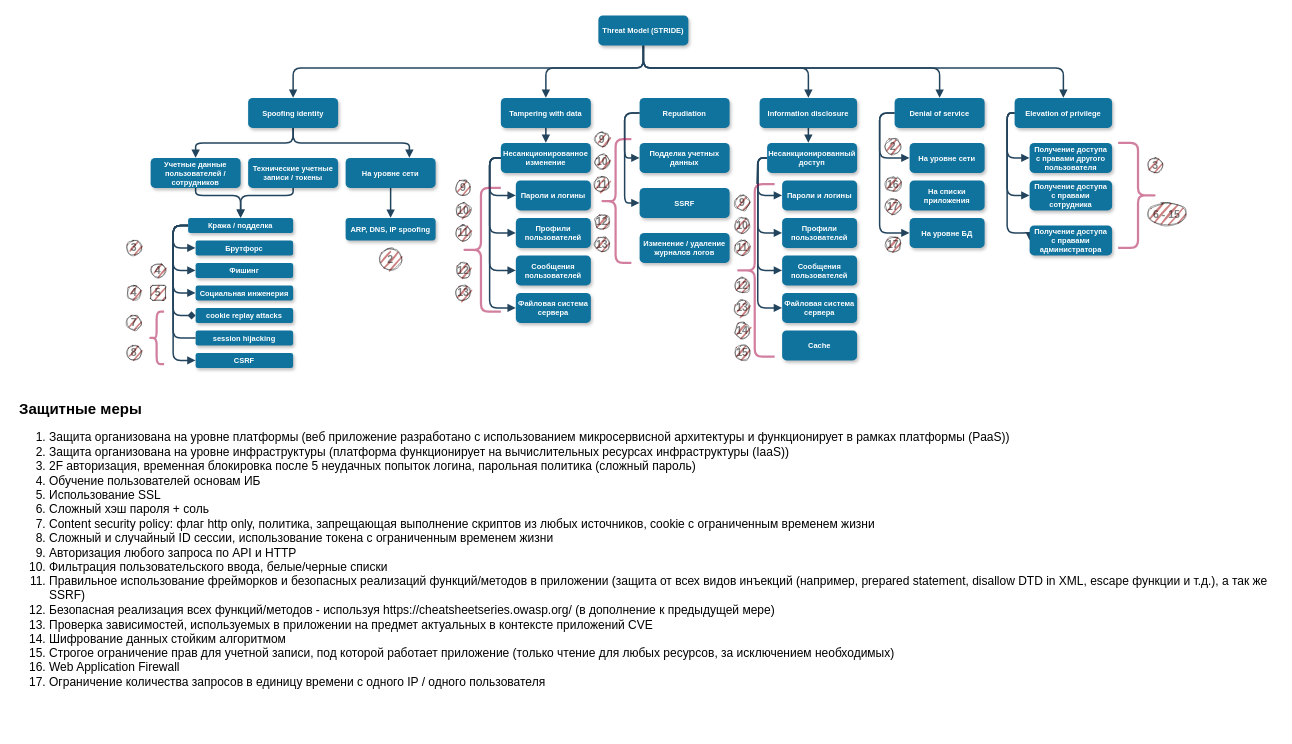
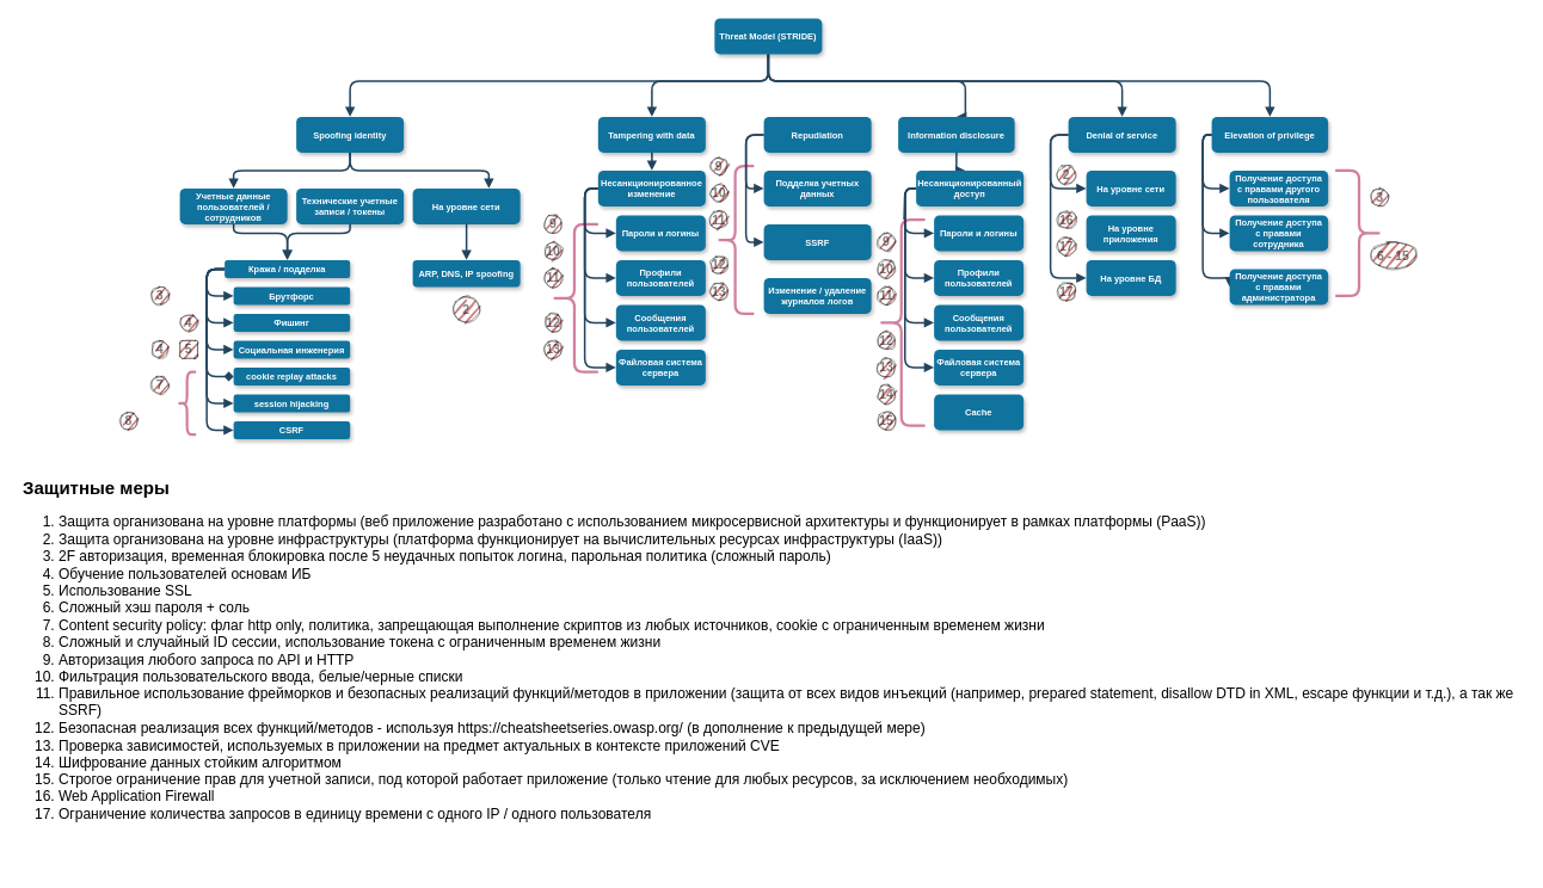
- <mxCell id="24" value="Information disclosure" style="rounded=1;fillColor=#10739E;strokeColor=none;shadow=1;gradientColor=none;fontStyle=1;fontColor=#FFFFFF;fontSize=10;" vertex="1" parent="1"><mxGeometry x="1012" y="130" width="130" height="40" as="geometry" /></mxCell>
+ <mxCell id="24" value="Information disclosure" style="rounded=1;fillColor=#10739E;strokeColor=none;shadow=1;gradientColor=none;fontStyle=1;fontColor=#FFFFFF;fontSize=10;" vertex="1" parent="1"><mxGeometry x="1002" y="130" width="130" height="40" as="geometry" /></mxCell>
- <mxCell id="55" value="На списки&#10;приложения" style="rounded=1;fillColor=#10739E;strokeColor=none;shadow=1;gradientColor=none;fontStyle=1;fontColor=#FFFFFF;fontSize=10;" vertex="1" parent="1"><mxGeometry x="1212" y="240" width="100" height="40" as="geometry" /></mxCell>
+ <mxCell id="55" value="На уровне&#10;приложения" style="rounded=1;fillColor=#10739E;strokeColor=none;shadow=1;gradientColor=none;fontStyle=1;fontColor=#FFFFFF;fontSize=10;" vertex="1" parent="1"><mxGeometry x="1212" y="240" width="100" height="40" as="geometry" /></mxCell>
- <mxCell id="66" style="edgeStyle=orthogonalEdgeStyle;rounded=1;orthogonalLoop=1;jettySize=auto;html=1;entryX=0;entryY=0.5;entryDx=0;entryDy=0;strokeWidth=2;fontSize=11;endArrow=none;strokeColor=#23445D;endFill=1;fontStyle=1;" edge="1" parent="1" source="71" target="61"><mxGeometry relative="1" as="geometry"><Array as="points"><mxPoint x="230" y="300" /><mxPoint x="230" y="450" /></Array></mxGeometry></mxCell>
+ <mxCell id="66" style="edgeStyle=orthogonalEdgeStyle;rounded=1;orthogonalLoop=1;jettySize=auto;html=1;entryX=0;entryY=0.5;entryDx=0;entryDy=0;strokeWidth=2;fontSize=11;endArrow=block;strokeColor=#23445D;endFill=1;fontStyle=1;" edge="1" parent="1" source="71" target="61"><mxGeometry relative="1" as="geometry"><Array as="points"><mxPoint x="230" y="300" /><mxPoint x="230" y="450" /></Array></mxGeometry></mxCell>
- <mxCell id="78" value="&lt;font style=&quot;font-size: 14px;&quot;&gt;8&lt;/font&gt;" style="ellipse;whiteSpace=wrap;html=1;strokeWidth=1;fillWeight=2;hachureGap=8;fillColor=#990000;fillStyle=dots;sketch=1;fontSize=14;gradientColor=none;perimeterSpacing=0;opacity=50;verticalAlign=middle;fontStyle=1;textOpacity=50;" vertex="1" parent="1"><mxGeometry x="168" y="460" width="20" height="20" as="geometry" /></mxCell>
+ <mxCell id="78" value="&lt;font style=&quot;font-size: 14px;&quot;&gt;8&lt;/font&gt;" style="ellipse;whiteSpace=wrap;html=1;strokeWidth=1;fillWeight=2;hachureGap=8;fillColor=#990000;fillStyle=dots;sketch=1;fontSize=14;gradientColor=none;perimeterSpacing=0;opacity=50;verticalAlign=middle;fontStyle=1;textOpacity=50;" vertex="1" parent="1"><mxGeometry x="133" y="460" width="20" height="20" as="geometry" /></mxCell>
